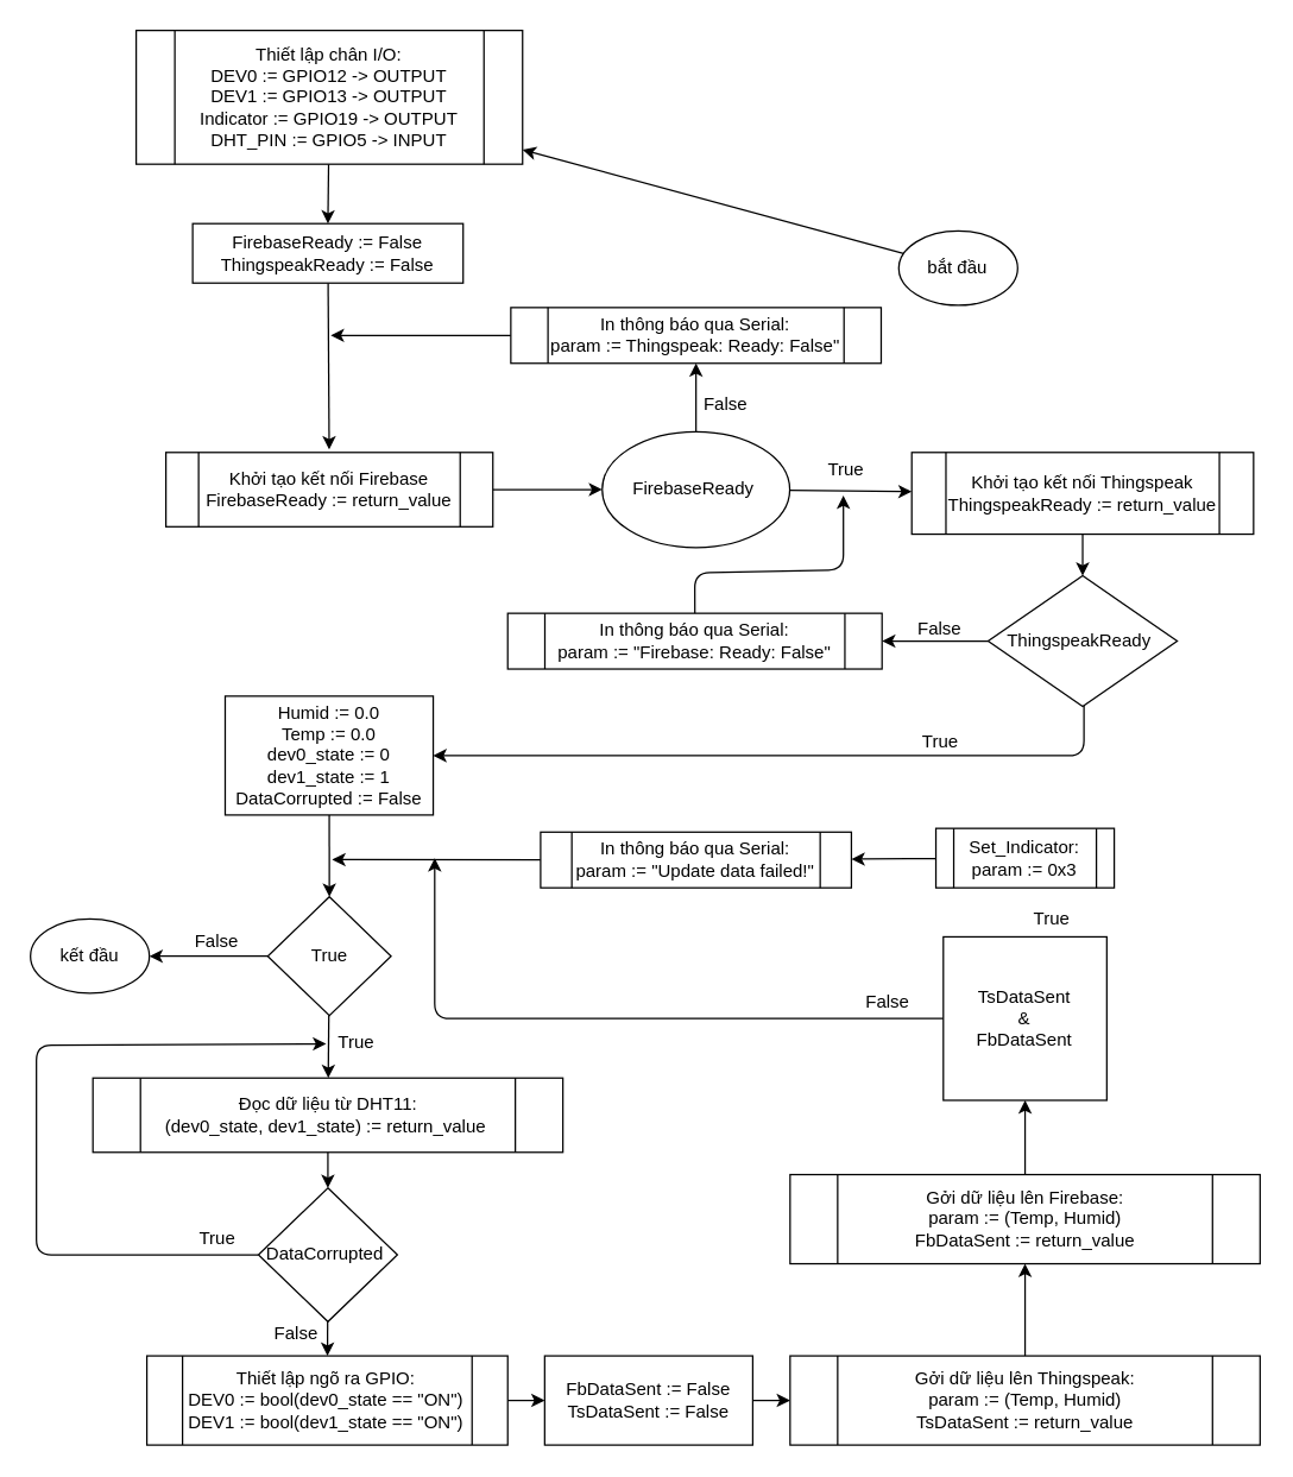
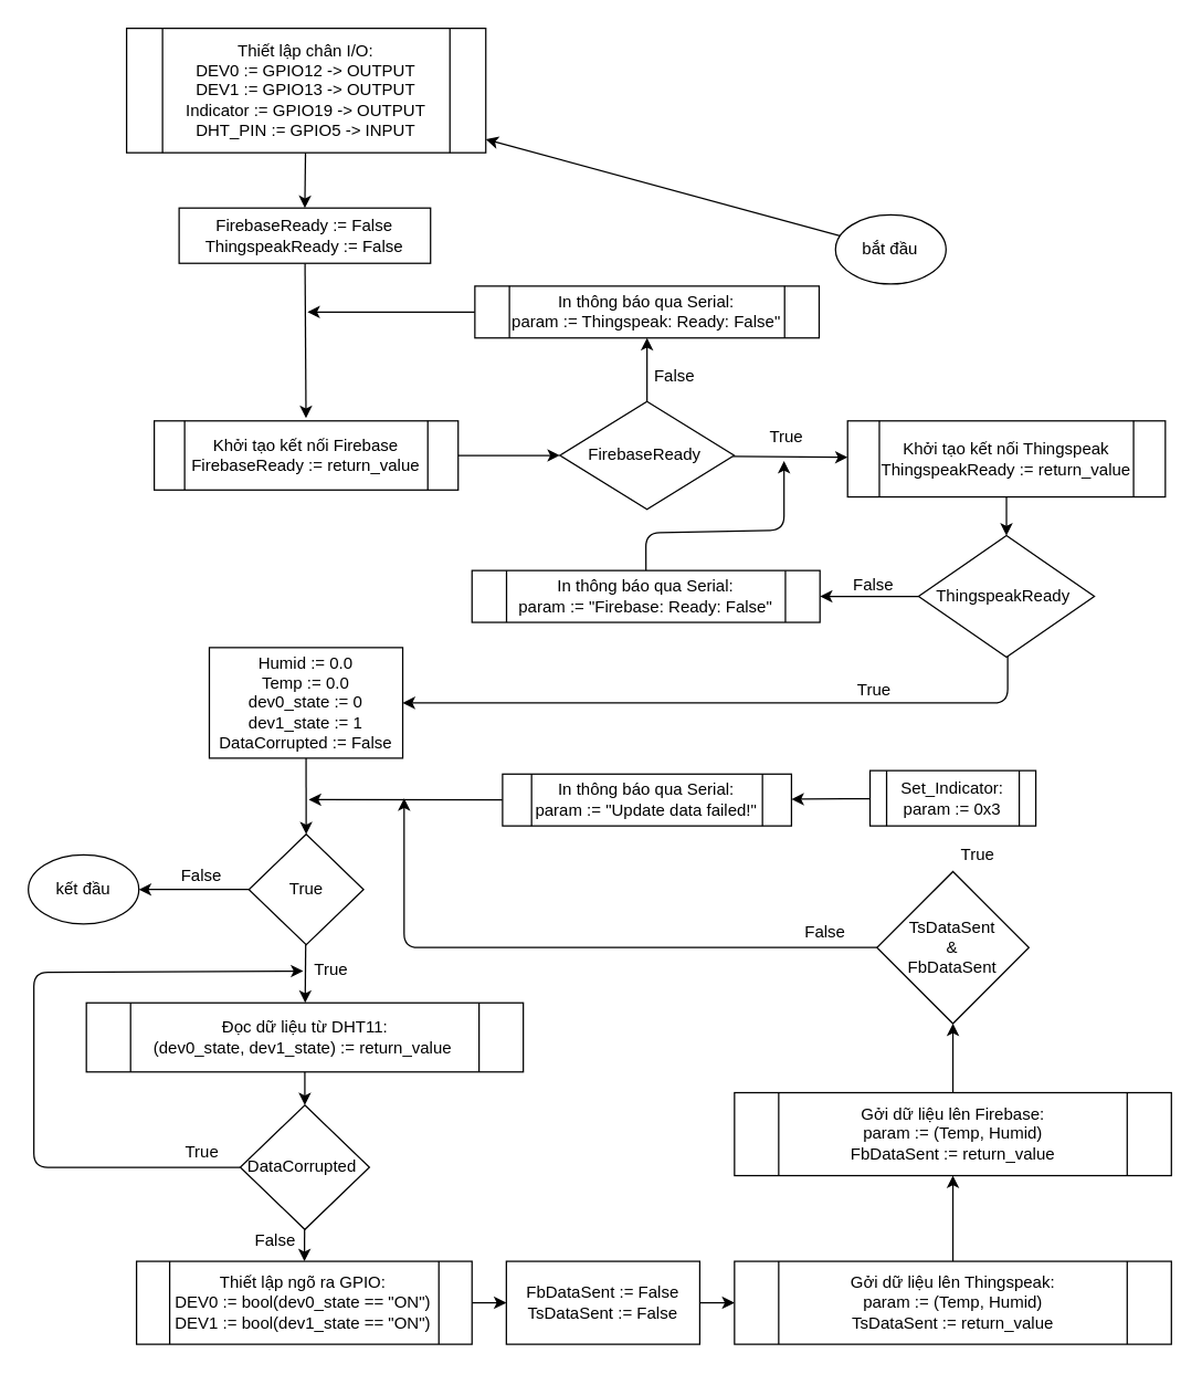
- <mxCell id="42" value="FirebaseReady&amp;nbsp;" style="ellipse;whiteSpace=wrap;html=1;" parent="1" vertex="1"><mxGeometry x="404.72" y="290" width="126.19" height="78" as="geometry" /></mxCell>
+ <mxCell id="42" value="FirebaseReady&amp;nbsp;" style="rhombus;whiteSpace=wrap;html=1;" parent="1" vertex="1"><mxGeometry x="404.72" y="290" width="126.19" height="78" as="geometry" /></mxCell>
- <mxCell id="29" value="TsDataSent&lt;br&gt;&amp;amp;&lt;br&gt;FbDataSent" style="whiteSpace=wrap;html=1;rounded=0;" parent="1" vertex="1"><mxGeometry x="634.25" y="630" width="110" height="110" as="geometry" /></mxCell>
+ <mxCell id="29" value="TsDataSent&lt;br&gt;&amp;amp;&lt;br&gt;FbDataSent" style="rhombus;whiteSpace=wrap;html=1;" parent="1" vertex="1"><mxGeometry x="634.25" y="630" width="110" height="110" as="geometry" /></mxCell>
